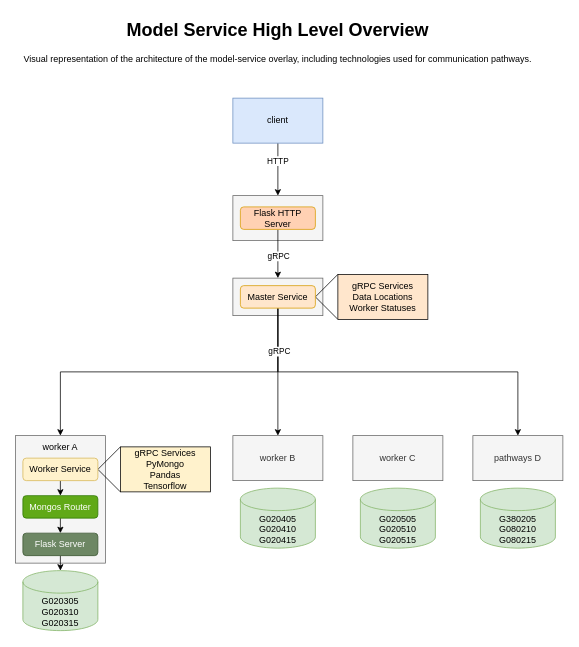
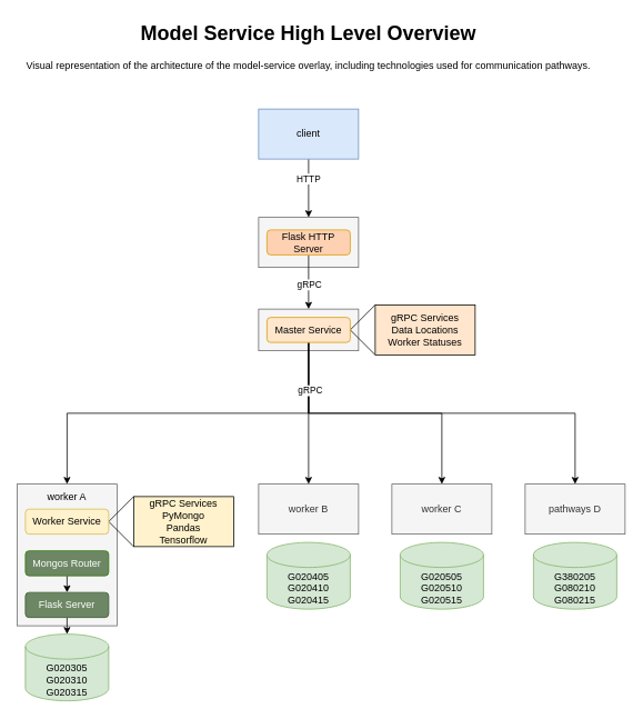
+ <mxCell id="35" style="edgeStyle=orthogonalEdgeStyle;rounded=0;orthogonalLoop=1;jettySize=auto;html=1;exitX=0.5;exitY=1;exitDx=0;exitDy=0;entryX=0.5;entryY=0;entryDx=0;entryDy=0;" edge="1" parent="1" source="38" target="8"><mxGeometry relative="1" as="geometry" /></mxCell>
- <mxCell id="19" style="edgeStyle=orthogonalEdgeStyle;rounded=0;orthogonalLoop=1;jettySize=auto;html=1;exitX=0.5;exitY=1;exitDx=0;exitDy=0;entryX=0.5;entryY=0;entryDx=0;entryDy=0;endArrow=classic;endFill=1;" parent="1" source="22" target="24" edge="1"><mxGeometry relative="1" as="geometry" /></mxCell>
- <mxCell id="24" value="Mongos Router" style="rounded=1;whiteSpace=wrap;html=1;strokeColor=#2D7600;fillColor=#60a917;fontColor=#ffffff;" parent="1" vertex="1"><mxGeometry x="30" y="660" width="100" height="30" as="geometry" /></mxCell>
+ <mxCell id="24" value="Mongos Router" style="rounded=1;whiteSpace=wrap;html=1;strokeColor=#2D7600;fillColor=#6d8764;fontColor=#ffffff;" parent="1" vertex="1"><mxGeometry x="30" y="660" width="100" height="30" as="geometry" /></mxCell>
